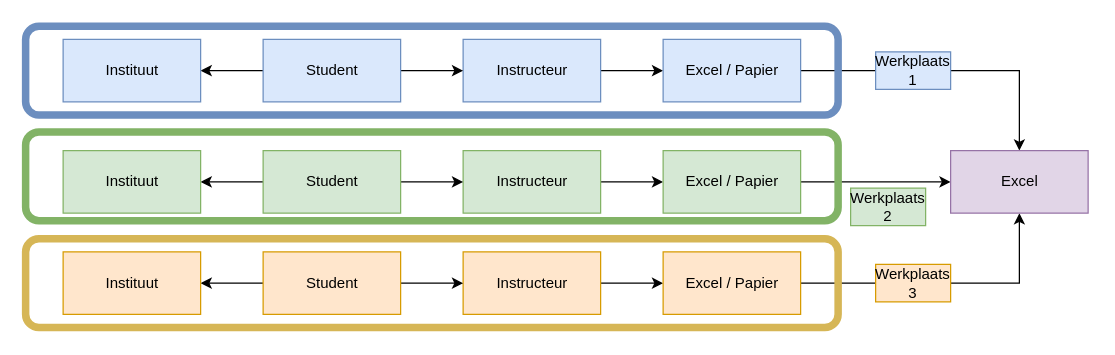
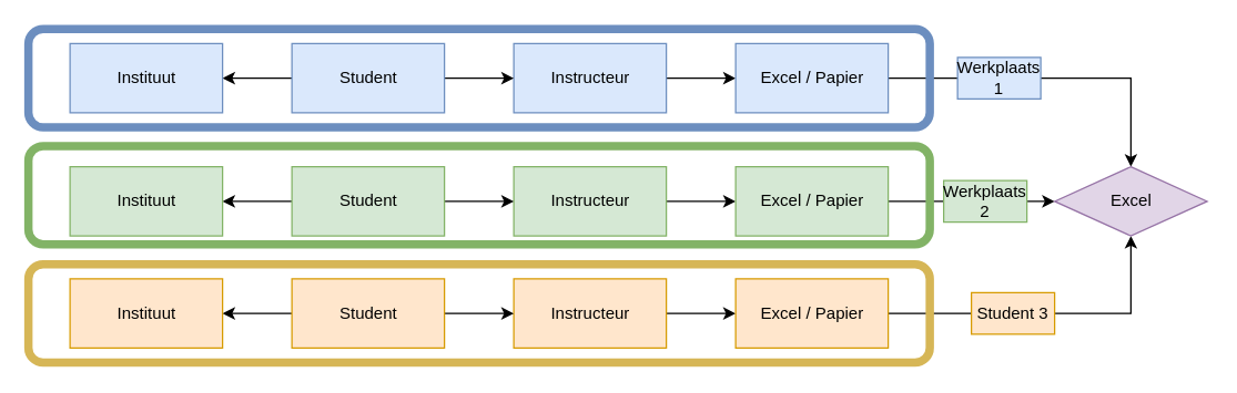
- <mxCell id="30" value="Werkplaats 1" style="text;html=1;strokeColor=#6c8ebf;fillColor=#dae8fc;align=center;verticalAlign=middle;whiteSpace=wrap;rounded=0;" vertex="1" parent="1"><mxGeometry x="700" y="41" width="60" height="30" as="geometry" /></mxCell>
+ <mxCell id="30" value="Werkplaats 1" style="text;html=1;strokeColor=#6c8ebf;fillColor=#dae8fc;align=center;verticalAlign=middle;whiteSpace=wrap;rounded=0;" vertex="1" parent="1"><mxGeometry x="690" y="41" width="60" height="30" as="geometry" /></mxCell>
- <mxCell id="26" value="Excel" style="html=1;fillColor=#e1d5e7;strokeColor=#9673a6;" vertex="1" parent="1"><mxGeometry x="760" y="120" width="110" height="50" as="geometry" /></mxCell>
+ <mxCell id="26" value="Excel" style="rhombus;html=1;fillColor=#e1d5e7;strokeColor=#9673a6;" vertex="1" parent="1"><mxGeometry x="760" y="120" width="110" height="50" as="geometry" /></mxCell>
- <mxCell id="31" value="Werkplaats 2" style="text;html=1;strokeColor=#82b366;fillColor=#d5e8d4;align=center;verticalAlign=middle;whiteSpace=wrap;rounded=0;" vertex="1" parent="1"><mxGeometry x="680" y="150" width="60" height="30" as="geometry" /></mxCell>
+ <mxCell id="31" value="Werkplaats 2" style="text;html=1;strokeColor=#82b366;fillColor=#d5e8d4;align=center;verticalAlign=middle;whiteSpace=wrap;rounded=0;" vertex="1" parent="1"><mxGeometry x="680" y="130" width="60" height="30" as="geometry" /></mxCell>
- <mxCell id="32" value="Werkplaats 3" style="text;html=1;strokeColor=#d79b00;fillColor=#ffe6cc;align=center;verticalAlign=middle;whiteSpace=wrap;rounded=0;" vertex="1" parent="1"><mxGeometry x="700" y="211" width="60" height="30" as="geometry" /></mxCell>
+ <mxCell id="32" value="Student 3" style="text;html=1;strokeColor=#d79b00;fillColor=#ffe6cc;align=center;verticalAlign=middle;whiteSpace=wrap;rounded=0;" vertex="1" parent="1"><mxGeometry x="700" y="211" width="60" height="30" as="geometry" /></mxCell>
